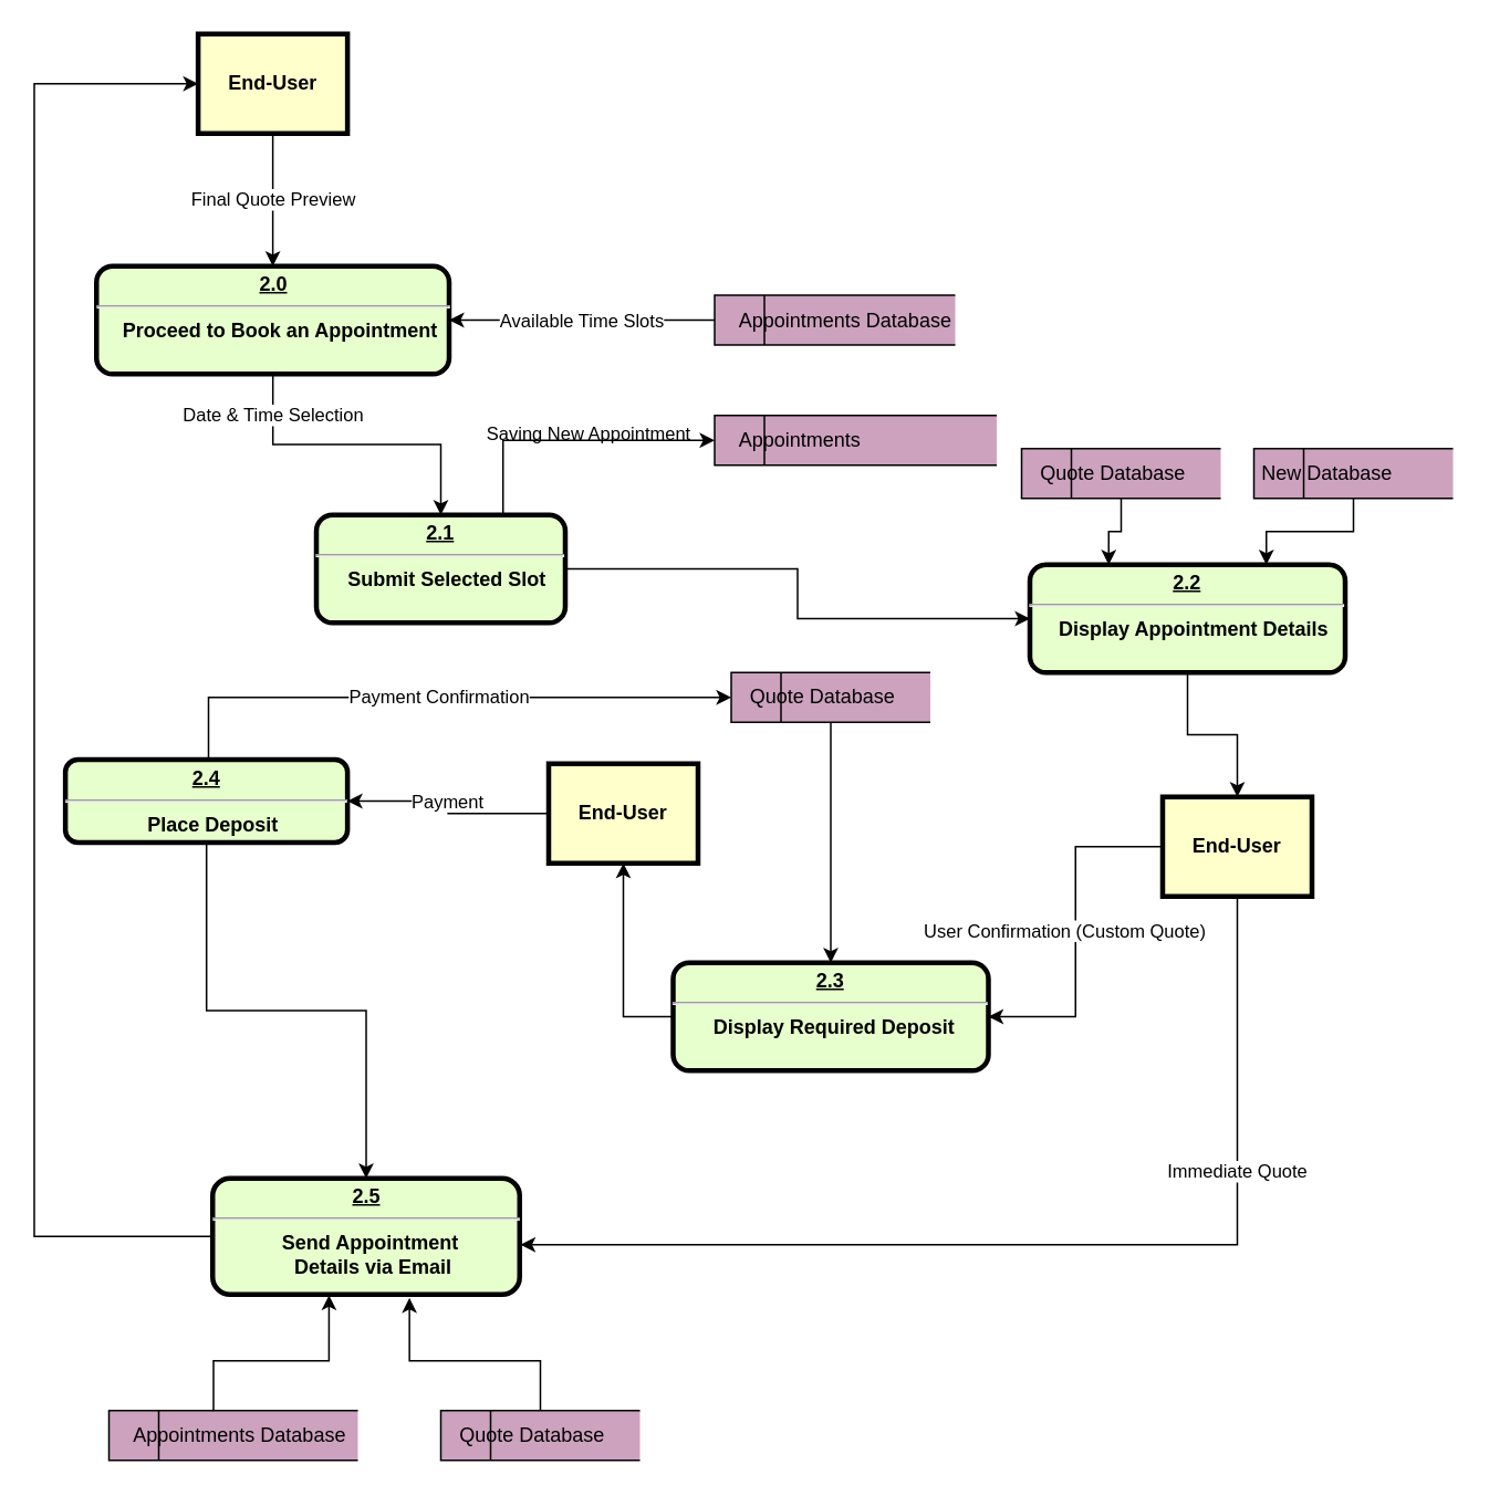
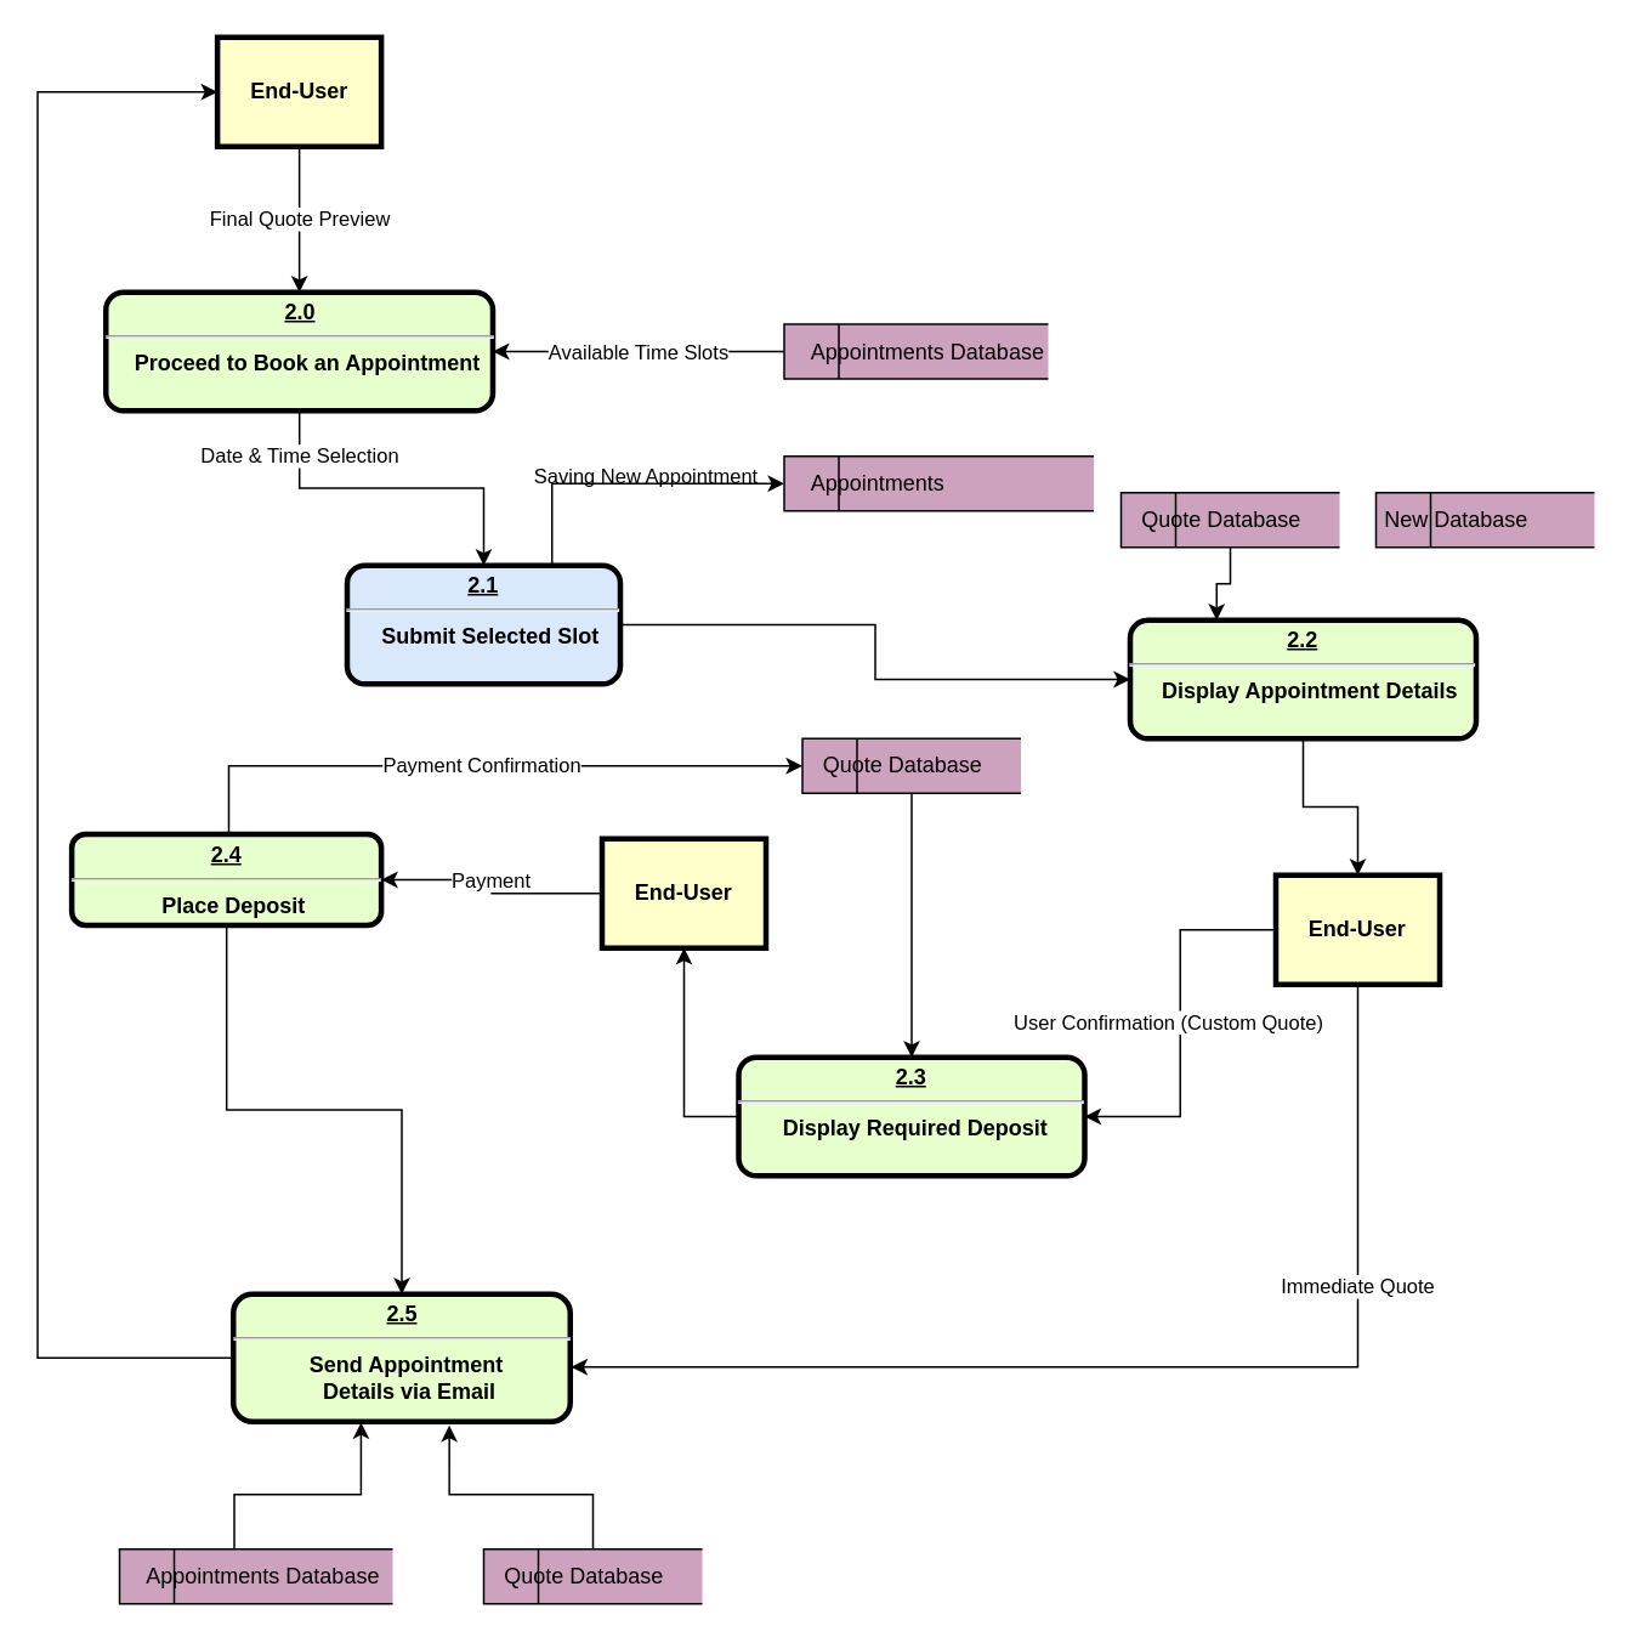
- <mxCell id="34" style="edgeStyle=orthogonalEdgeStyle;rounded=0;orthogonalLoop=1;jettySize=auto;html=1;entryX=0.75;entryY=0;entryDx=0;entryDy=0;" edge="1" parent="1" source="35" target="13"><mxGeometry relative="1" as="geometry" /></mxCell>
- <mxCell id="10" value="&lt;p style=&quot;margin: 0px; margin-top: 4px; text-align: center; text-decoration: underline;&quot;&gt;&lt;strong&gt;2.1&lt;/strong&gt;&lt;/p&gt;&lt;hr&gt;&lt;p style=&quot;margin: 0px; margin-left: 8px;&quot;&gt;Submit Selected Slot&lt;/p&gt;" style="verticalAlign=middle;align=center;overflow=fill;fontSize=12;fontFamily=Helvetica;html=1;rounded=1;fontStyle=1;strokeWidth=3;fillColor=#E6FFCC" parent="1" vertex="1"><mxGeometry x="190" y="310" width="150" height="65" as="geometry" /></mxCell>
+ <mxCell id="10" value="&lt;p style=&quot;margin: 0px; margin-top: 4px; text-align: center; text-decoration: underline;&quot;&gt;&lt;strong&gt;2.1&lt;/strong&gt;&lt;/p&gt;&lt;hr&gt;&lt;p style=&quot;margin: 0px; margin-left: 8px;&quot;&gt;Submit Selected Slot&lt;/p&gt;" style="verticalAlign=middle;align=center;overflow=fill;fontSize=12;fontFamily=Helvetica;html=1;rounded=1;fontStyle=1;strokeWidth=3;fillColor=#dae8fc;" parent="1" vertex="1"><mxGeometry x="190" y="310" width="150" height="65" as="geometry" /></mxCell>
